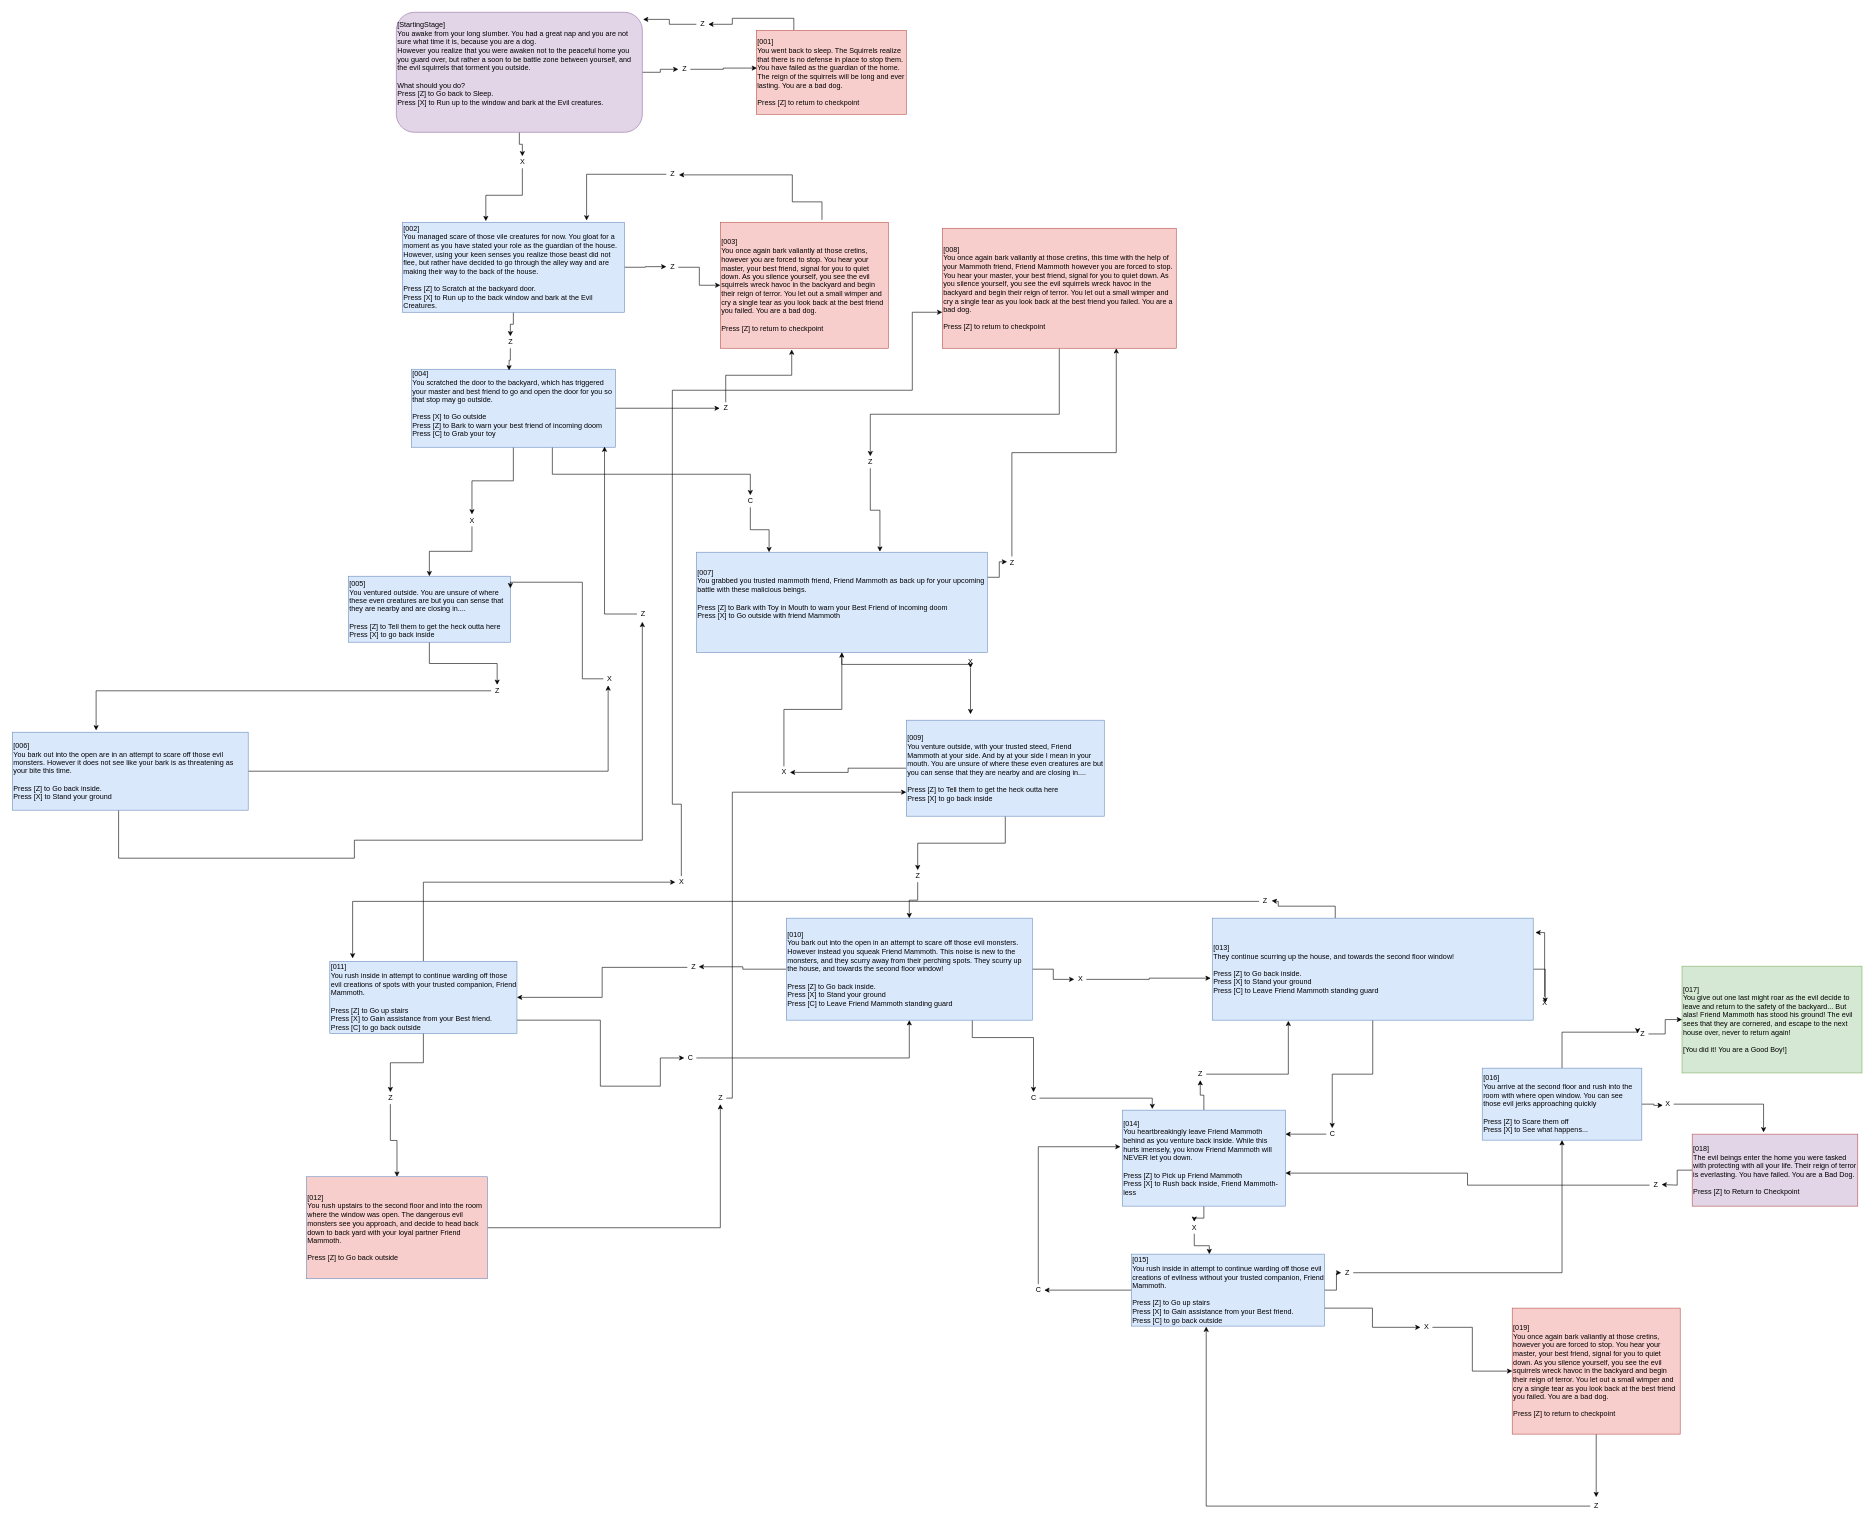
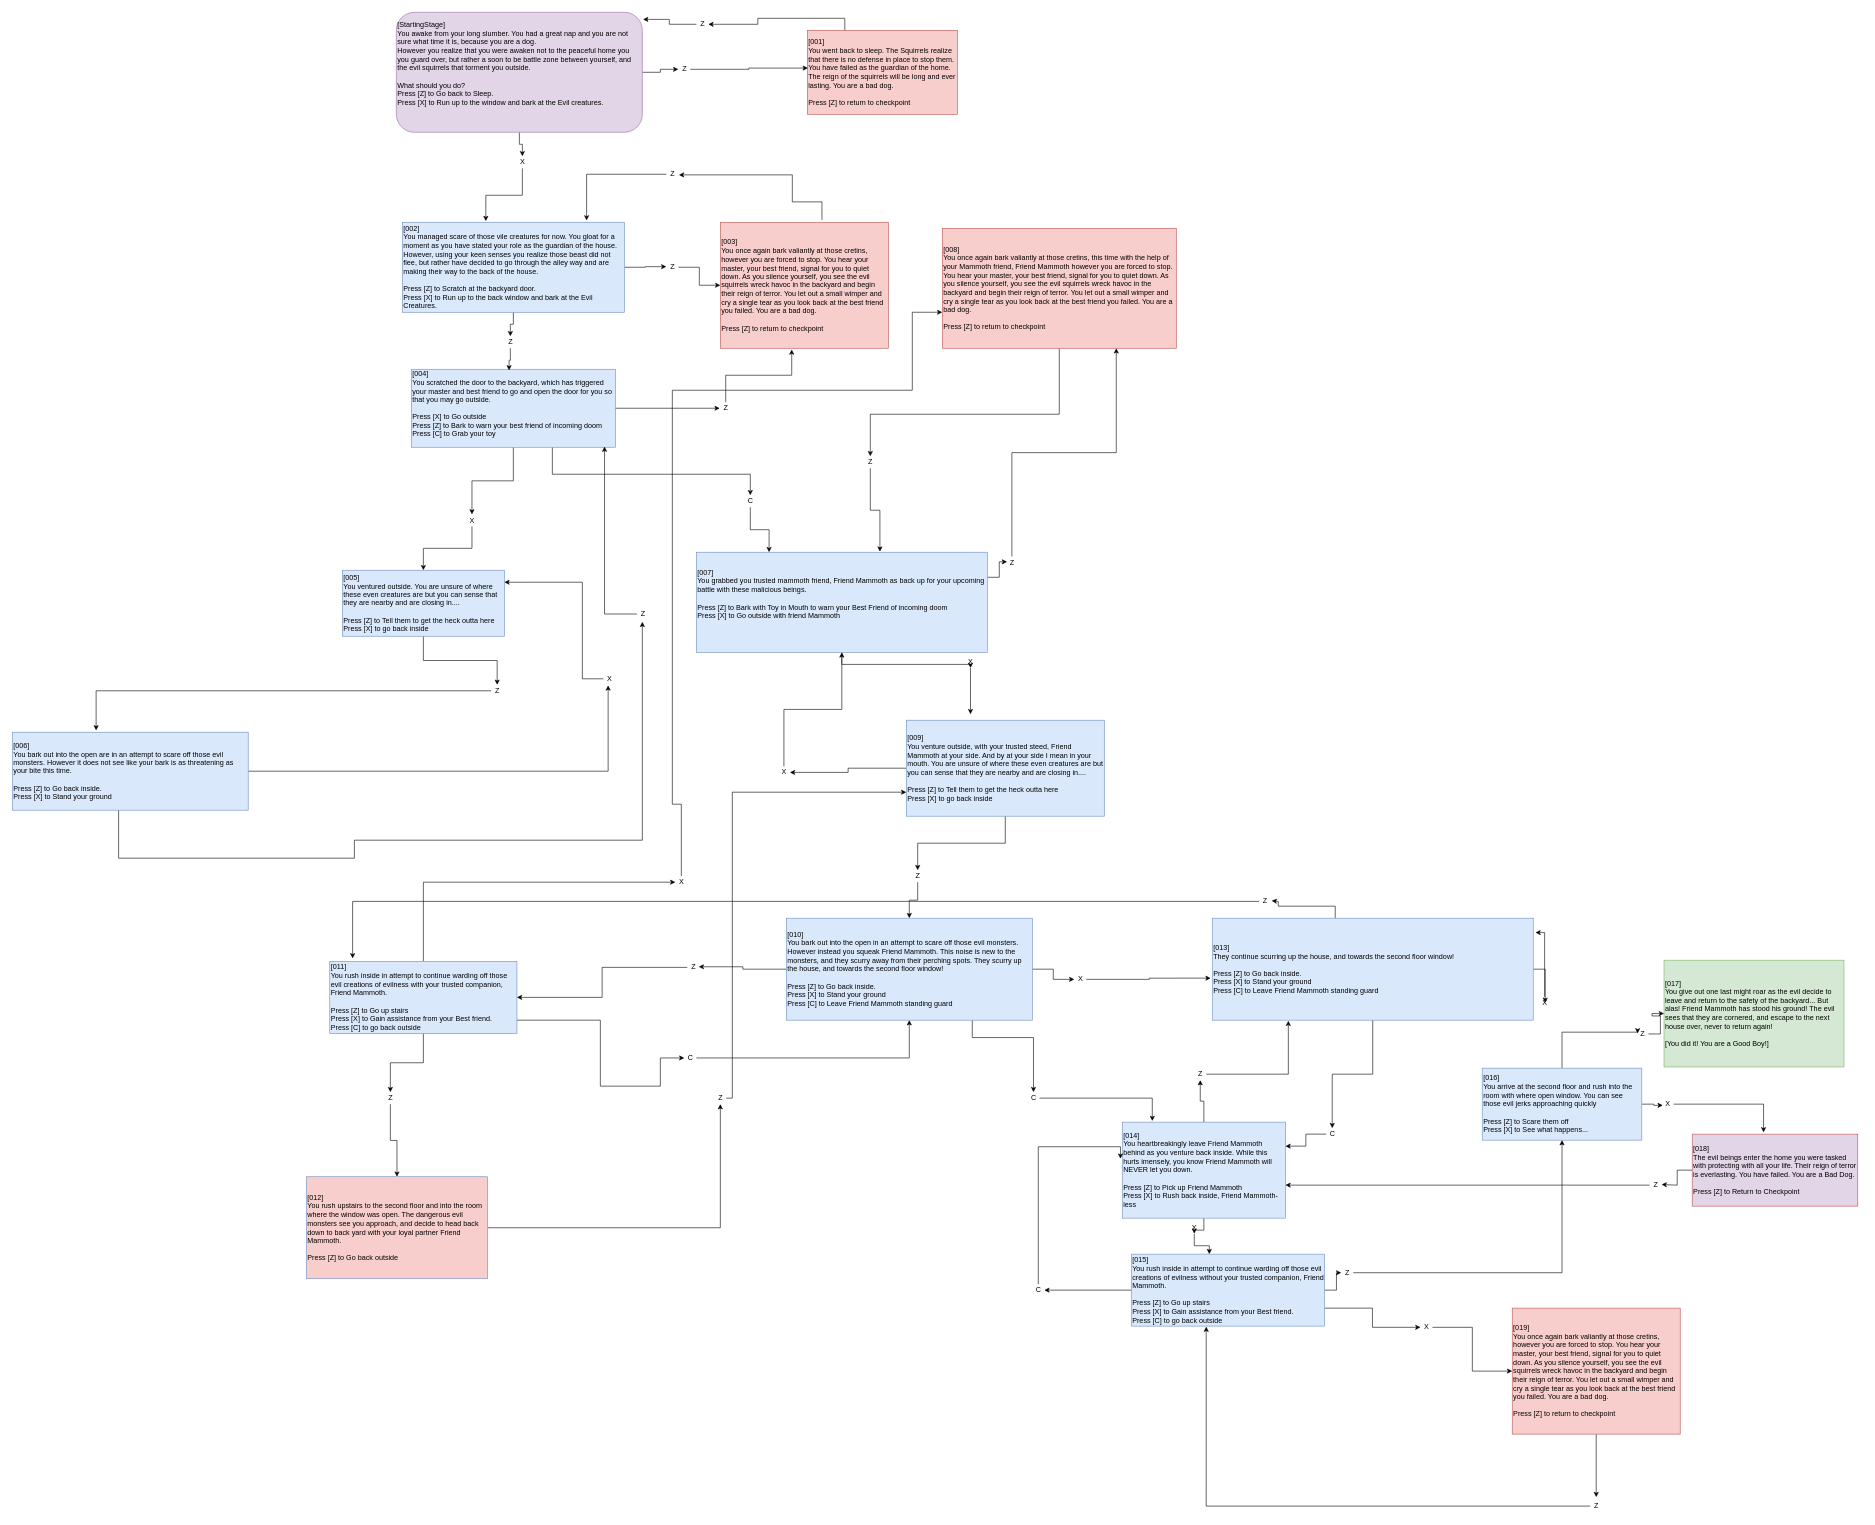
- <mxCell id="6" value="&lt;div align=&quot;left&quot;&gt;[001]&lt;/div&gt;&lt;div align=&quot;left&quot;&gt;You went back to sleep. The Squirrels realize that there is no defense in place to stop them. You have failed as the guardian of the home. The reign of the squirrels will be long and ever lasting. You are a bad dog. &lt;br&gt;&lt;/div&gt;&lt;div align=&quot;left&quot;&gt;&lt;br&gt;&lt;/div&gt;&lt;div align=&quot;left&quot;&gt;Press [Z] to return to checkpoint&lt;br&gt;&lt;/div&gt;" style="rounded=0;whiteSpace=wrap;html=1;align=left;fillColor=#f8cecc;strokeColor=#b85450;" parent="1" vertex="1"><mxGeometry x="1260" y="50" width="250" height="140" as="geometry" /></mxCell>
+ <mxCell id="6" value="&lt;div align=&quot;left&quot;&gt;[001]&lt;/div&gt;&lt;div align=&quot;left&quot;&gt;You went back to sleep. The Squirrels realize that there is no defense in place to stop them. You have failed as the guardian of the home. The reign of the squirrels will be long and ever lasting. You are a bad dog. &lt;br&gt;&lt;/div&gt;&lt;div align=&quot;left&quot;&gt;&lt;br&gt;&lt;/div&gt;&lt;div align=&quot;left&quot;&gt;Press [Z] to return to checkpoint&lt;br&gt;&lt;/div&gt;" style="rounded=0;whiteSpace=wrap;html=1;align=left;fillColor=#f8cecc;strokeColor=#b85450;" parent="1" vertex="1"><mxGeometry x="1345" y="50" width="250" height="140" as="geometry" /></mxCell>
- <mxCell id="25" value="&lt;div align=&quot;left&quot;&gt;[004]&lt;/div&gt;&lt;div align=&quot;left&quot;&gt;You scratched the door to the backyard, which has triggered your master and best friend to go and open the door for you so that stop may go outside.&lt;/div&gt;&lt;div align=&quot;left&quot;&gt;&lt;br&gt;&lt;/div&gt;&lt;div align=&quot;left&quot;&gt;Press [X] to Go outside&lt;/div&gt;&lt;div align=&quot;left&quot;&gt;Press [Z] to Bark to warn your best friend of incoming doom&lt;/div&gt;&lt;div align=&quot;left&quot;&gt;Press [C] to Grab your toy&lt;br&gt;&lt;/div&gt;&lt;div align=&quot;left&quot;&gt;&lt;br&gt;&lt;/div&gt;" style="rounded=0;whiteSpace=wrap;html=1;align=left;fillColor=#dae8fc;strokeColor=#6c8ebf;" vertex="1" parent="1"><mxGeometry x="685" y="615" width="340" height="130" as="geometry" /></mxCell>
+ <mxCell id="25" value="&lt;div align=&quot;left&quot;&gt;[004]&lt;/div&gt;&lt;div align=&quot;left&quot;&gt;You scratched the door to the backyard, which has triggered your master and best friend to go and open the door for you so that you may go outside.&lt;/div&gt;&lt;div align=&quot;left&quot;&gt;&lt;br&gt;&lt;/div&gt;&lt;div align=&quot;left&quot;&gt;Press [X] to Go outside&lt;/div&gt;&lt;div align=&quot;left&quot;&gt;Press [Z] to Bark to warn your best friend of incoming doom&lt;/div&gt;&lt;div align=&quot;left&quot;&gt;Press [C] to Grab your toy&lt;br&gt;&lt;/div&gt;&lt;div align=&quot;left&quot;&gt;&lt;br&gt;&lt;/div&gt;" style="rounded=0;whiteSpace=wrap;html=1;align=left;fillColor=#dae8fc;strokeColor=#6c8ebf;" vertex="1" parent="1"><mxGeometry x="685" y="615" width="340" height="130" as="geometry" /></mxCell>
- <mxCell id="29" value="&lt;div align=&quot;left&quot;&gt;[005]&lt;/div&gt;&lt;div align=&quot;left&quot;&gt;You ventured outside. You are unsure of where these even creatures are but you can sense that they are nearby and are closing in....&lt;/div&gt;&lt;div align=&quot;left&quot;&gt;&lt;br&gt;&lt;/div&gt;&lt;div align=&quot;left&quot;&gt;Press [Z] to Tell them to get the heck outta here&lt;/div&gt;&lt;div align=&quot;left&quot;&gt;Press [X] to go back inside&lt;br&gt;&lt;/div&gt;" style="rounded=0;whiteSpace=wrap;html=1;align=left;fillColor=#dae8fc;strokeColor=#6c8ebf;" vertex="1" parent="1"><mxGeometry x="580" y="960" width="270" height="110" as="geometry" /></mxCell>
+ <mxCell id="29" value="&lt;div align=&quot;left&quot;&gt;[005]&lt;/div&gt;&lt;div align=&quot;left&quot;&gt;You ventured outside. You are unsure of where these even creatures are but you can sense that they are nearby and are closing in....&lt;/div&gt;&lt;div align=&quot;left&quot;&gt;&lt;br&gt;&lt;/div&gt;&lt;div align=&quot;left&quot;&gt;Press [Z] to Tell them to get the heck outta here&lt;/div&gt;&lt;div align=&quot;left&quot;&gt;Press [X] to go back inside&lt;br&gt;&lt;/div&gt;" style="rounded=0;whiteSpace=wrap;html=1;align=left;fillColor=#dae8fc;strokeColor=#6c8ebf;" vertex="1" parent="1"><mxGeometry x="570" y="950" width="270" height="110" as="geometry" /></mxCell>
- <mxCell id="70" value="&lt;div align=&quot;left&quot;&gt;[011]&lt;/div&gt;&lt;div align=&quot;left&quot;&gt;You rush inside in attempt to continue warding off those evil creations of spots with your trusted companion, Friend Mammoth.&lt;/div&gt;&lt;div align=&quot;left&quot;&gt;&lt;br&gt;&lt;/div&gt;&lt;div align=&quot;left&quot;&gt;Press [Z] to Go up stairs&lt;/div&gt;&lt;div align=&quot;left&quot;&gt;Press [X] to Gain assistance from your Best friend.&lt;/div&gt;&lt;div align=&quot;left&quot;&gt;Press [C] to go back outside&lt;br&gt;&lt;/div&gt;" style="rounded=0;whiteSpace=wrap;html=1;align=left;fillColor=#dae8fc;strokeColor=#6c8ebf;" vertex="1" parent="1"><mxGeometry x="549" y="1602" width="312" height="120" as="geometry" /></mxCell>
+ <mxCell id="70" value="&lt;div align=&quot;left&quot;&gt;[011]&lt;/div&gt;&lt;div align=&quot;left&quot;&gt;You rush inside in attempt to continue warding off those evil creations of evilness with your trusted companion, Friend Mammoth.&lt;/div&gt;&lt;div align=&quot;left&quot;&gt;&lt;br&gt;&lt;/div&gt;&lt;div align=&quot;left&quot;&gt;Press [Z] to Go up stairs&lt;/div&gt;&lt;div align=&quot;left&quot;&gt;Press [X] to Gain assistance from your Best friend.&lt;/div&gt;&lt;div align=&quot;left&quot;&gt;Press [C] to go back outside&lt;br&gt;&lt;/div&gt;" style="rounded=0;whiteSpace=wrap;html=1;align=left;fillColor=#dae8fc;strokeColor=#6c8ebf;" vertex="1" parent="1"><mxGeometry x="549" y="1602" width="312" height="120" as="geometry" /></mxCell>
- <mxCell id="109" value="&lt;div align=&quot;left&quot;&gt;[017]&lt;/div&gt;&lt;div&gt;You give out one last might roar as the evil decide to leave and return to the safety of the backyard... But alas! Friend Mammoth has stood his ground! The evil sees that they are cornered, and escape to the next house over, never to return again!&lt;/div&gt;&lt;div&gt;&lt;br&gt;&lt;/div&gt;&lt;div&gt;[You did it! You are a Good Boy!]&lt;br&gt;&lt;/div&gt;" style="rounded=0;whiteSpace=wrap;html=1;align=left;fillColor=#d5e8d4;strokeColor=#82b366;" vertex="1" parent="1"><mxGeometry x="2803" y="1610" width="300" height="178" as="geometry" /></mxCell>
+ <mxCell id="109" value="&lt;div align=&quot;left&quot;&gt;[017]&lt;/div&gt;&lt;div&gt;You give out one last might roar as the evil decide to leave and return to the safety of the backyard... But alas! Friend Mammoth has stood his ground! The evil sees that they are cornered, and escape to the next house over, never to return again!&lt;/div&gt;&lt;div&gt;&lt;br&gt;&lt;/div&gt;&lt;div&gt;[You did it! You are a Good Boy!]&lt;br&gt;&lt;/div&gt;" style="rounded=0;whiteSpace=wrap;html=1;align=left;fillColor=#d5e8d4;strokeColor=#82b366;" vertex="1" parent="1"><mxGeometry x="2773" y="1600" width="300" height="178" as="geometry" /></mxCell>
- <mxCell id="95" value="&lt;div align=&quot;left&quot;&gt;[014]&lt;/div&gt;&lt;div align=&quot;left&quot;&gt;You heartbreakingly leave Friend Mammoth behind as you venture back inside. While this hurts imensely, you know Friend Mammoth will NEVER let you down.&lt;/div&gt;&lt;div align=&quot;left&quot;&gt;&lt;br&gt;&lt;/div&gt;&lt;div align=&quot;left&quot;&gt;Press [Z] to Pick up Friend Mammoth&lt;/div&gt;&lt;div align=&quot;left&quot;&gt;Press [X] to Rush back inside, Friend Mammoth-less&lt;br&gt;&lt;/div&gt;" style="rounded=0;whiteSpace=wrap;html=1;align=left;fillColor=#dae8fc;strokeColor=#6c8ebf;" vertex="1" parent="1"><mxGeometry x="1870" y="1850" width="272" height="160" as="geometry" /></mxCell>
+ <mxCell id="95" value="&lt;div align=&quot;left&quot;&gt;[014]&lt;/div&gt;&lt;div align=&quot;left&quot;&gt;You heartbreakingly leave Friend Mammoth behind as you venture back inside. While this hurts imensely, you know Friend Mammoth will NEVER let you down.&lt;/div&gt;&lt;div align=&quot;left&quot;&gt;&lt;br&gt;&lt;/div&gt;&lt;div align=&quot;left&quot;&gt;Press [Z] to Pick up Friend Mammoth&lt;/div&gt;&lt;div align=&quot;left&quot;&gt;Press [X] to Rush back inside, Friend Mammoth-less&lt;br&gt;&lt;/div&gt;" style="rounded=0;whiteSpace=wrap;html=1;align=left;fillColor=#dae8fc;strokeColor=#6c8ebf;" vertex="1" parent="1"><mxGeometry x="1870" y="1870" width="272" height="160" as="geometry" /></mxCell>
